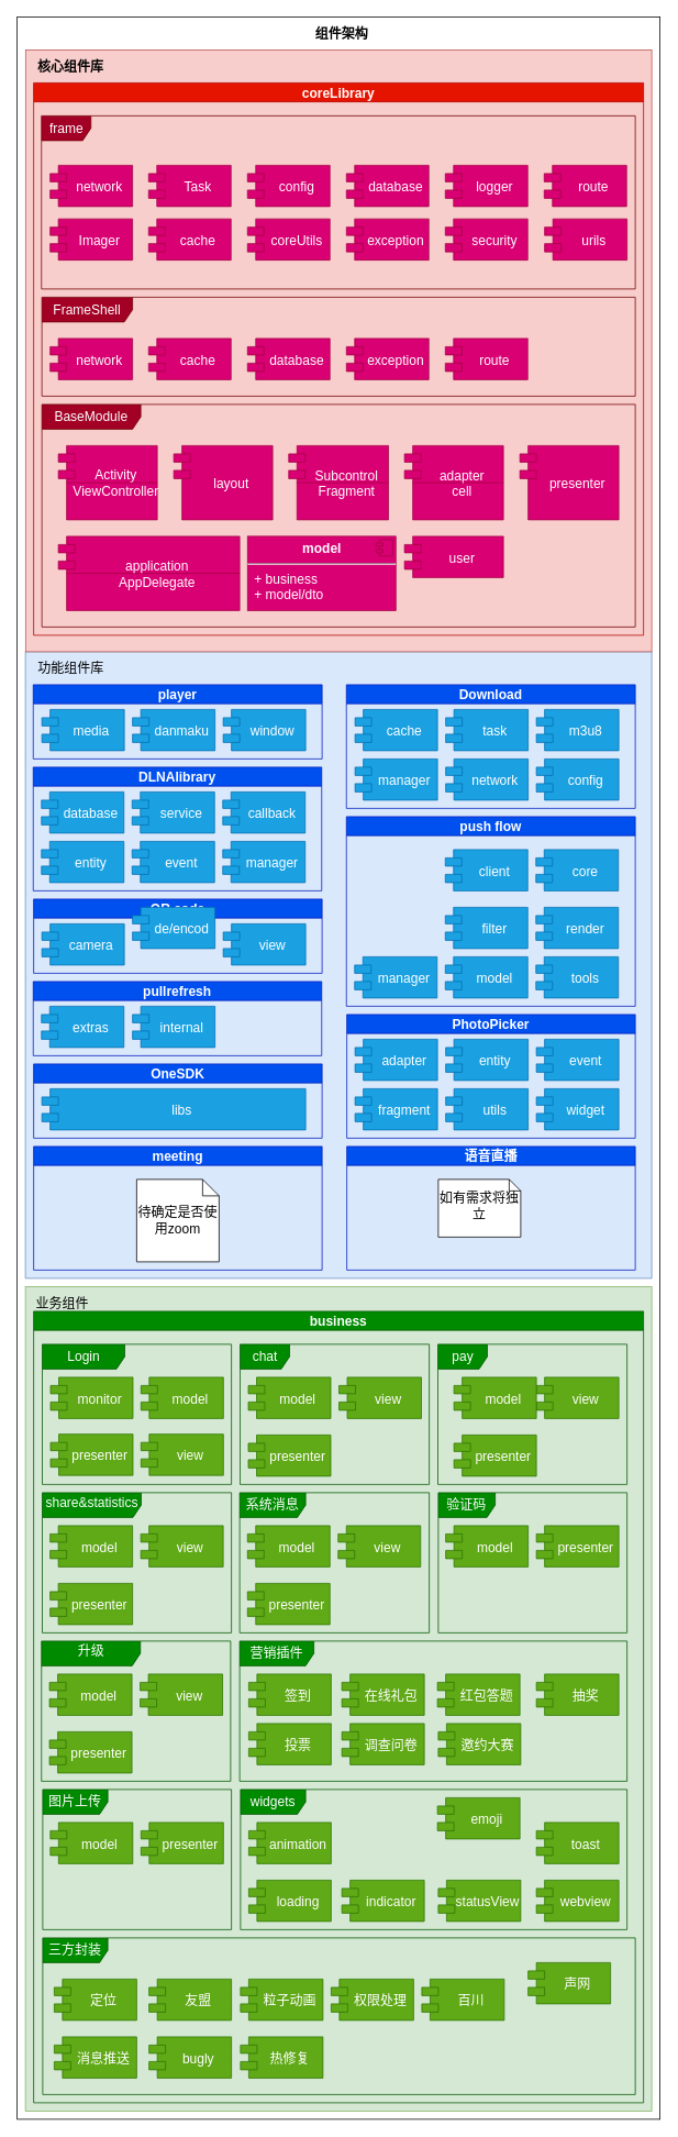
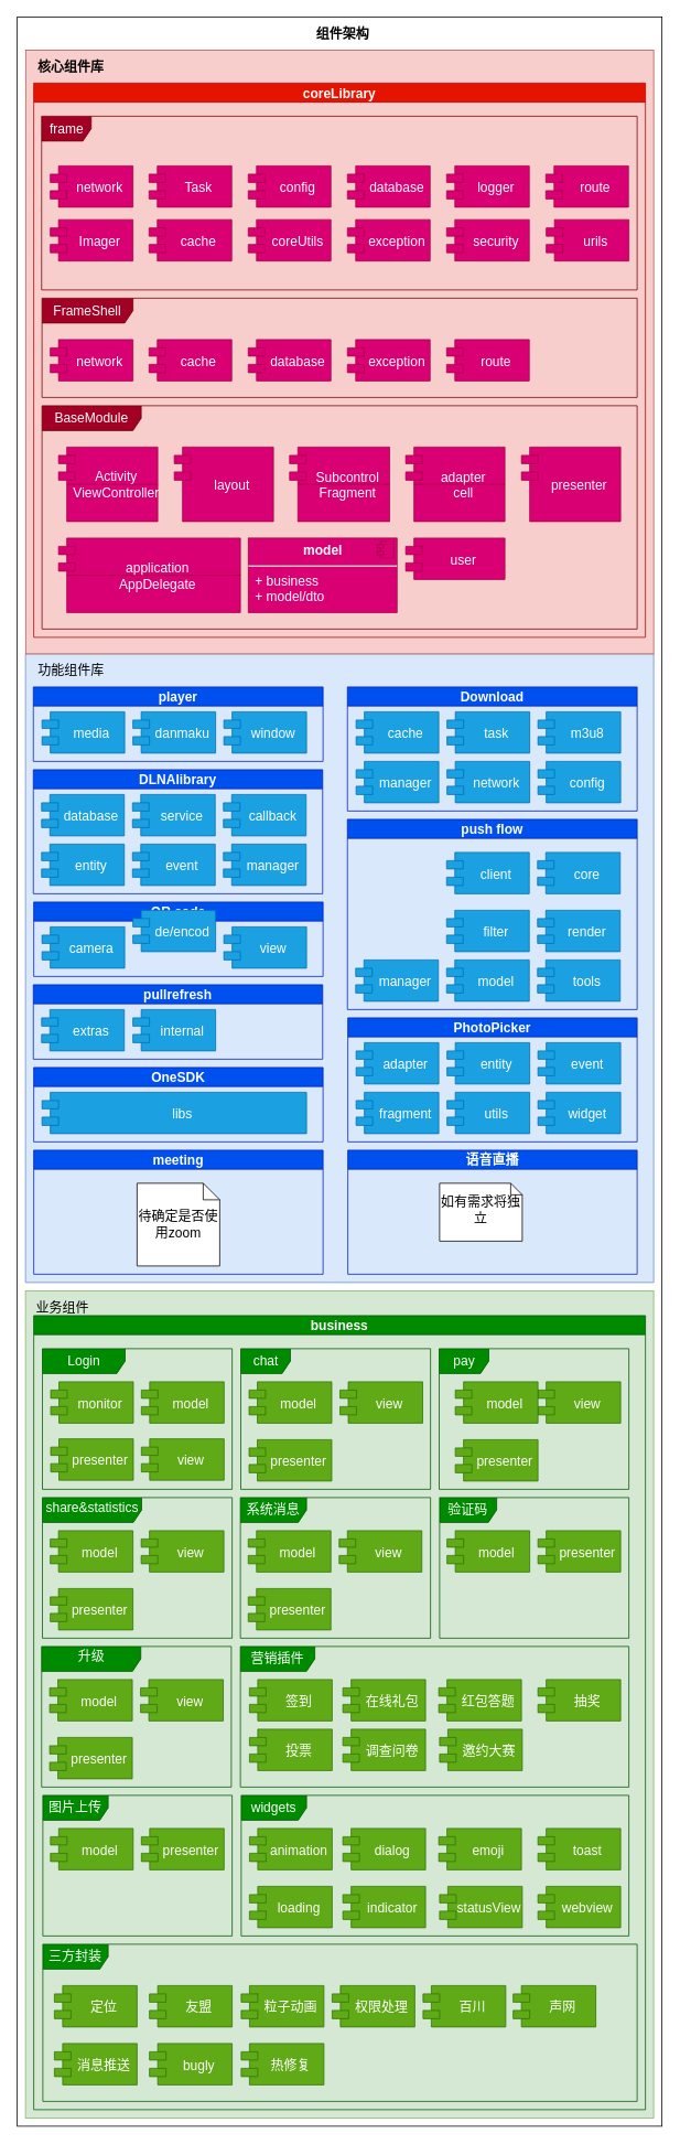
- <mxCell id="71" value="emoji" style="shape=module;align=left;spacingLeft=20;align=center;verticalAlign=middle;fontSize=16;fillColor=#60a917;strokeColor=#2D7600;fontColor=#ffffff;" parent="50" vertex="1"><mxGeometry x="490" y="590" width="100" height="50" as="geometry" /></mxCell>
+ <mxCell id="71" value="emoji" style="shape=module;align=left;spacingLeft=20;align=center;verticalAlign=middle;fontSize=16;fillColor=#60a917;strokeColor=#2D7600;fontColor=#ffffff;" parent="50" vertex="1"><mxGeometry x="490" y="620" width="100" height="50" as="geometry" /></mxCell>
+ <mxCell id="70" value="dialog" style="shape=module;align=left;spacingLeft=20;align=center;verticalAlign=middle;fontSize=16;fillColor=#60a917;strokeColor=#2D7600;fontColor=#ffffff;" parent="50" vertex="1"><mxGeometry x="374" y="620" width="100" height="50" as="geometry" /></mxCell>
- <mxCell id="85" value="声网" style="shape=module;align=left;spacingLeft=20;align=center;verticalAlign=middle;fontSize=16;fillColor=#60a917;strokeColor=#2D7600;fontColor=#ffffff;" vertex="1" parent="50"><mxGeometry x="600" y="790" width="100" height="50" as="geometry" /></mxCell>
+ <mxCell id="85" value="声网" style="shape=module;align=left;spacingLeft=20;align=center;verticalAlign=middle;fontSize=16;fillColor=#60a917;strokeColor=#2D7600;fontColor=#ffffff;" vertex="1" parent="50"><mxGeometry x="580" y="810" width="100" height="50" as="geometry" /></mxCell>
